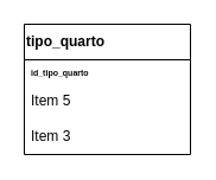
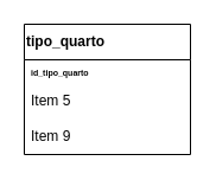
- <mxCell id="5" value="Item 3" style="text;strokeColor=none;fillColor=none;align=left;verticalAlign=middle;spacingLeft=4;spacingRight=4;overflow=hidden;points=[[0,0.5],[1,0.5]];portConstraint=eastwest;rotatable=0;whiteSpace=wrap;html=1;" vertex="1" parent="2"><mxGeometry y="80" width="140" height="30" as="geometry" /></mxCell>
+ <mxCell id="5" value="Item 9" style="text;strokeColor=none;fillColor=none;align=left;verticalAlign=middle;spacingLeft=4;spacingRight=4;overflow=hidden;points=[[0,0.5],[1,0.5]];portConstraint=eastwest;rotatable=0;whiteSpace=wrap;html=1;" vertex="1" parent="2"><mxGeometry y="80" width="140" height="30" as="geometry" /></mxCell>
